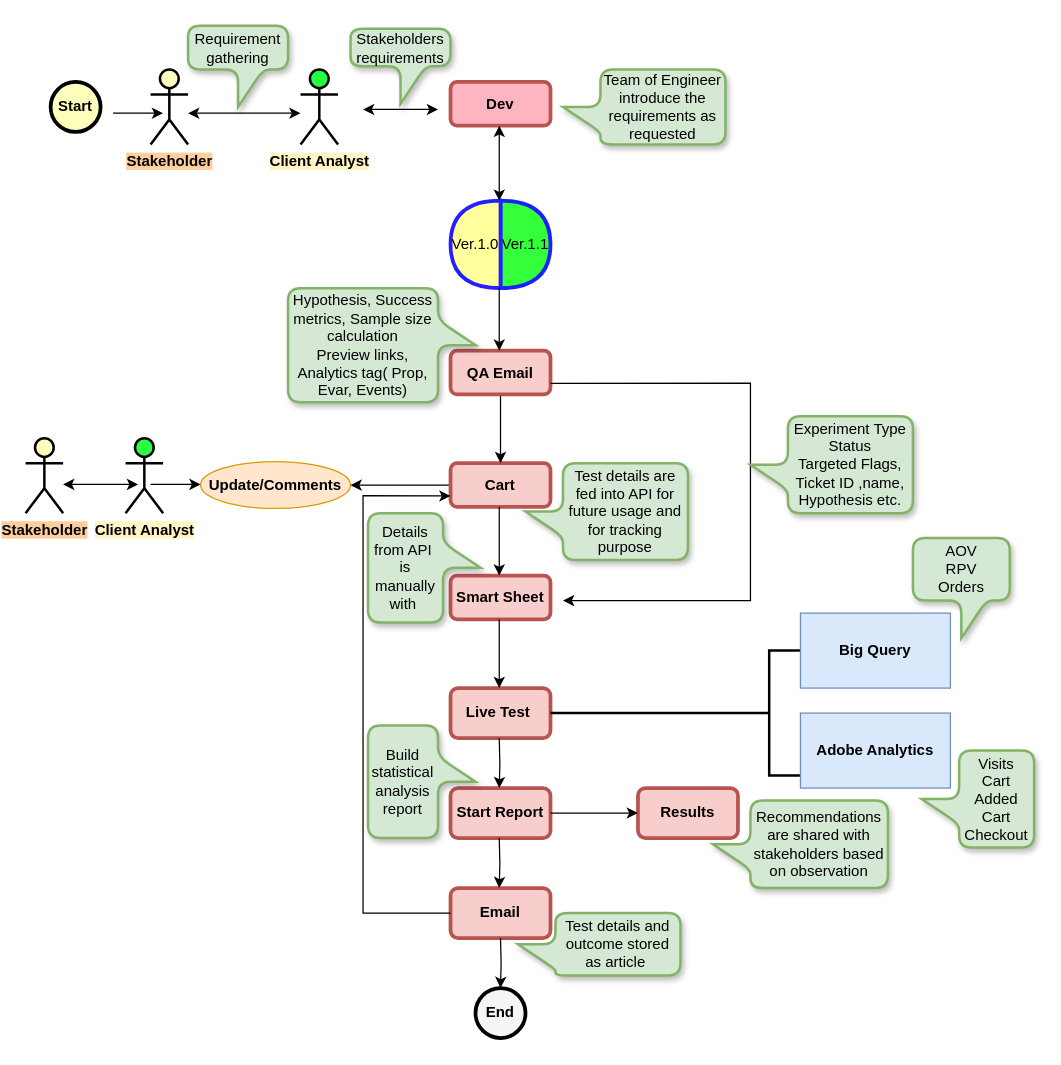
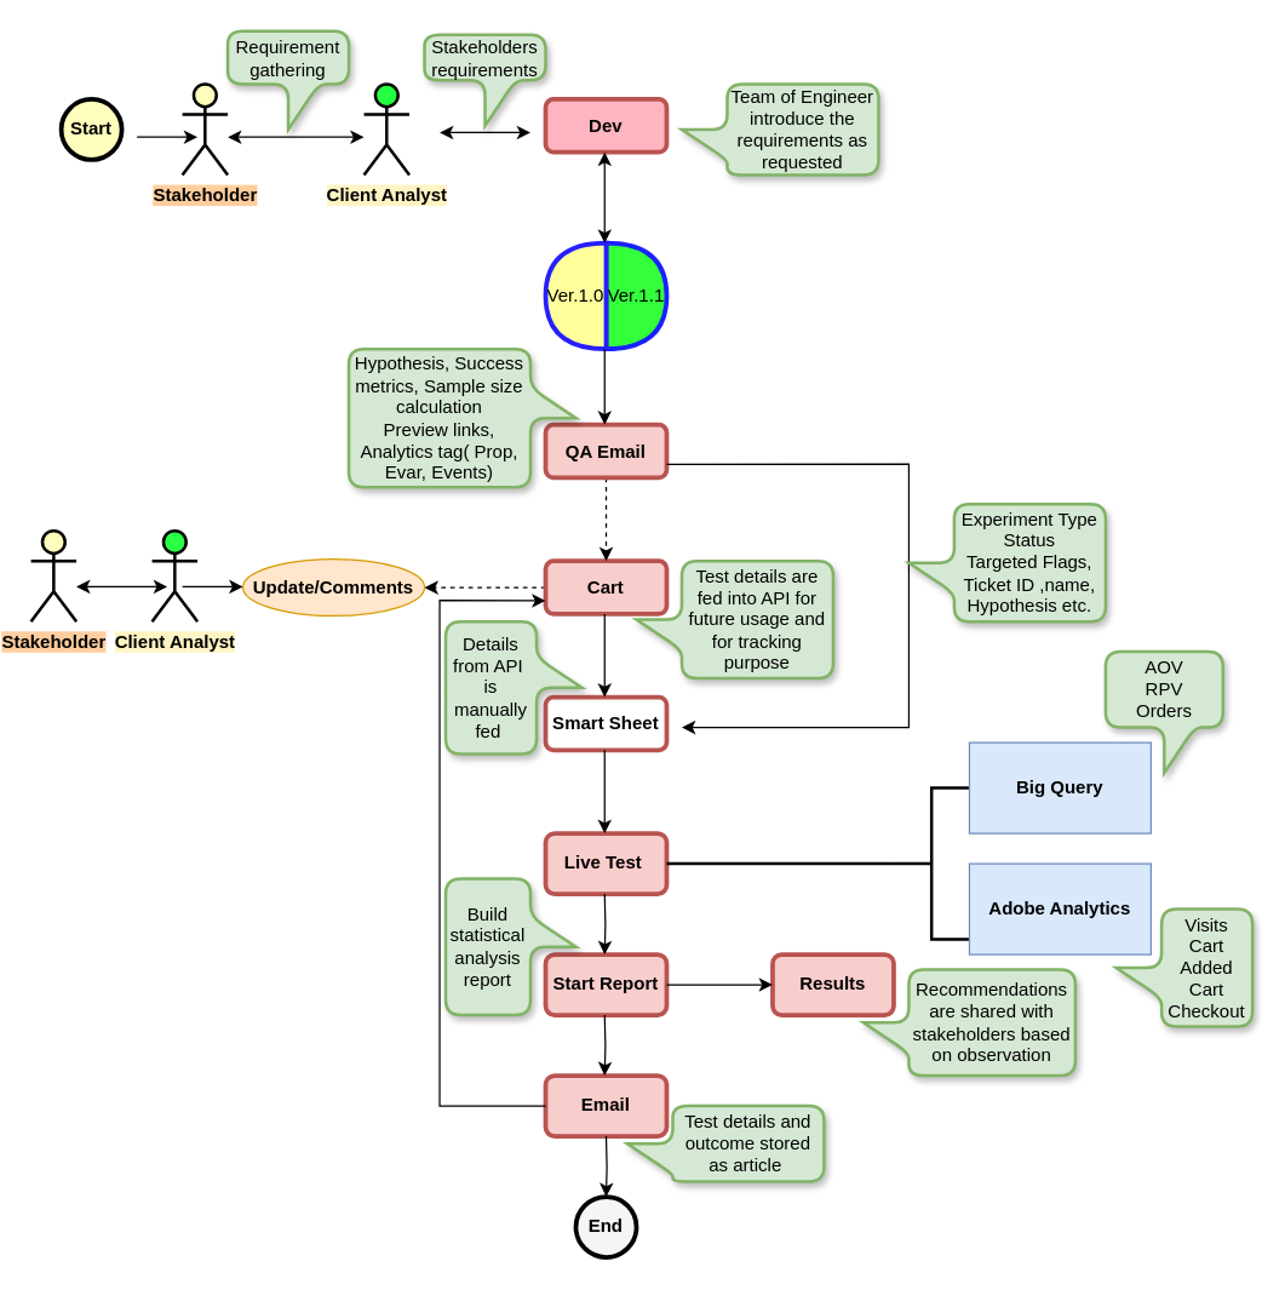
- <mxCell id="6" value="" style="edgeStyle=orthogonalEdgeStyle;rounded=0;orthogonalLoop=1;jettySize=auto;html=1;" parent="1" source="7" target="5" edge="1"><mxGeometry relative="1" as="geometry" /></mxCell>
+ <mxCell id="6" value="" style="edgeStyle=orthogonalEdgeStyle;rounded=0;orthogonalLoop=1;jettySize=auto;html=1;dashed=1;" parent="1" source="7" target="5" edge="1"><mxGeometry relative="1" as="geometry" /></mxCell>
- <mxCell id="4" value="" style="edgeStyle=orthogonalEdgeStyle;rounded=0;orthogonalLoop=1;jettySize=auto;html=1;" parent="1" source="5" target="30" edge="1"><mxGeometry relative="1" as="geometry" /></mxCell>
+ <mxCell id="4" value="" style="edgeStyle=orthogonalEdgeStyle;rounded=0;orthogonalLoop=1;jettySize=auto;html=1;dashed=1;" parent="1" source="5" target="30" edge="1"><mxGeometry relative="1" as="geometry" /></mxCell>
- <mxCell id="28" value="Details from API&amp;nbsp;&lt;br&gt;is manually with&amp;nbsp;" style="shape=callout;whiteSpace=wrap;html=1;perimeter=calloutPerimeter;fillColor=#d5e8d4;direction=north;strokeColor=#82b366;strokeWidth=2;perimeterSpacing=1;rounded=1;shadow=1;" parent="1" vertex="1"><mxGeometry x="294" y="410" width="90" height="87.5" as="geometry" /></mxCell>
+ <mxCell id="28" value="Details from API&amp;nbsp;&lt;br&gt;is manually fed&amp;nbsp;" style="shape=callout;whiteSpace=wrap;html=1;perimeter=calloutPerimeter;fillColor=#d5e8d4;direction=north;strokeColor=#82b366;strokeWidth=2;perimeterSpacing=1;rounded=1;shadow=1;" parent="1" vertex="1"><mxGeometry x="294" y="410" width="90" height="87.5" as="geometry" /></mxCell>
- <mxCell id="8" value="&lt;b&gt;Smart Sheet&lt;/b&gt;" style="rounded=1;whiteSpace=wrap;html=1;fillColor=#f8cecc;strokeColor=#b85450;strokeWidth=3;" parent="1" vertex="1"><mxGeometry x="360" y="460" width="80" height="35" as="geometry" /></mxCell>
+ <mxCell id="8" value="&lt;b&gt;Smart Sheet&lt;/b&gt;" style="rounded=1;whiteSpace=wrap;html=1;fillColor=#ffffff;strokeColor=#b85450;strokeWidth=3;" parent="1" vertex="1"><mxGeometry x="360" y="460" width="80" height="35" as="geometry" /></mxCell>
